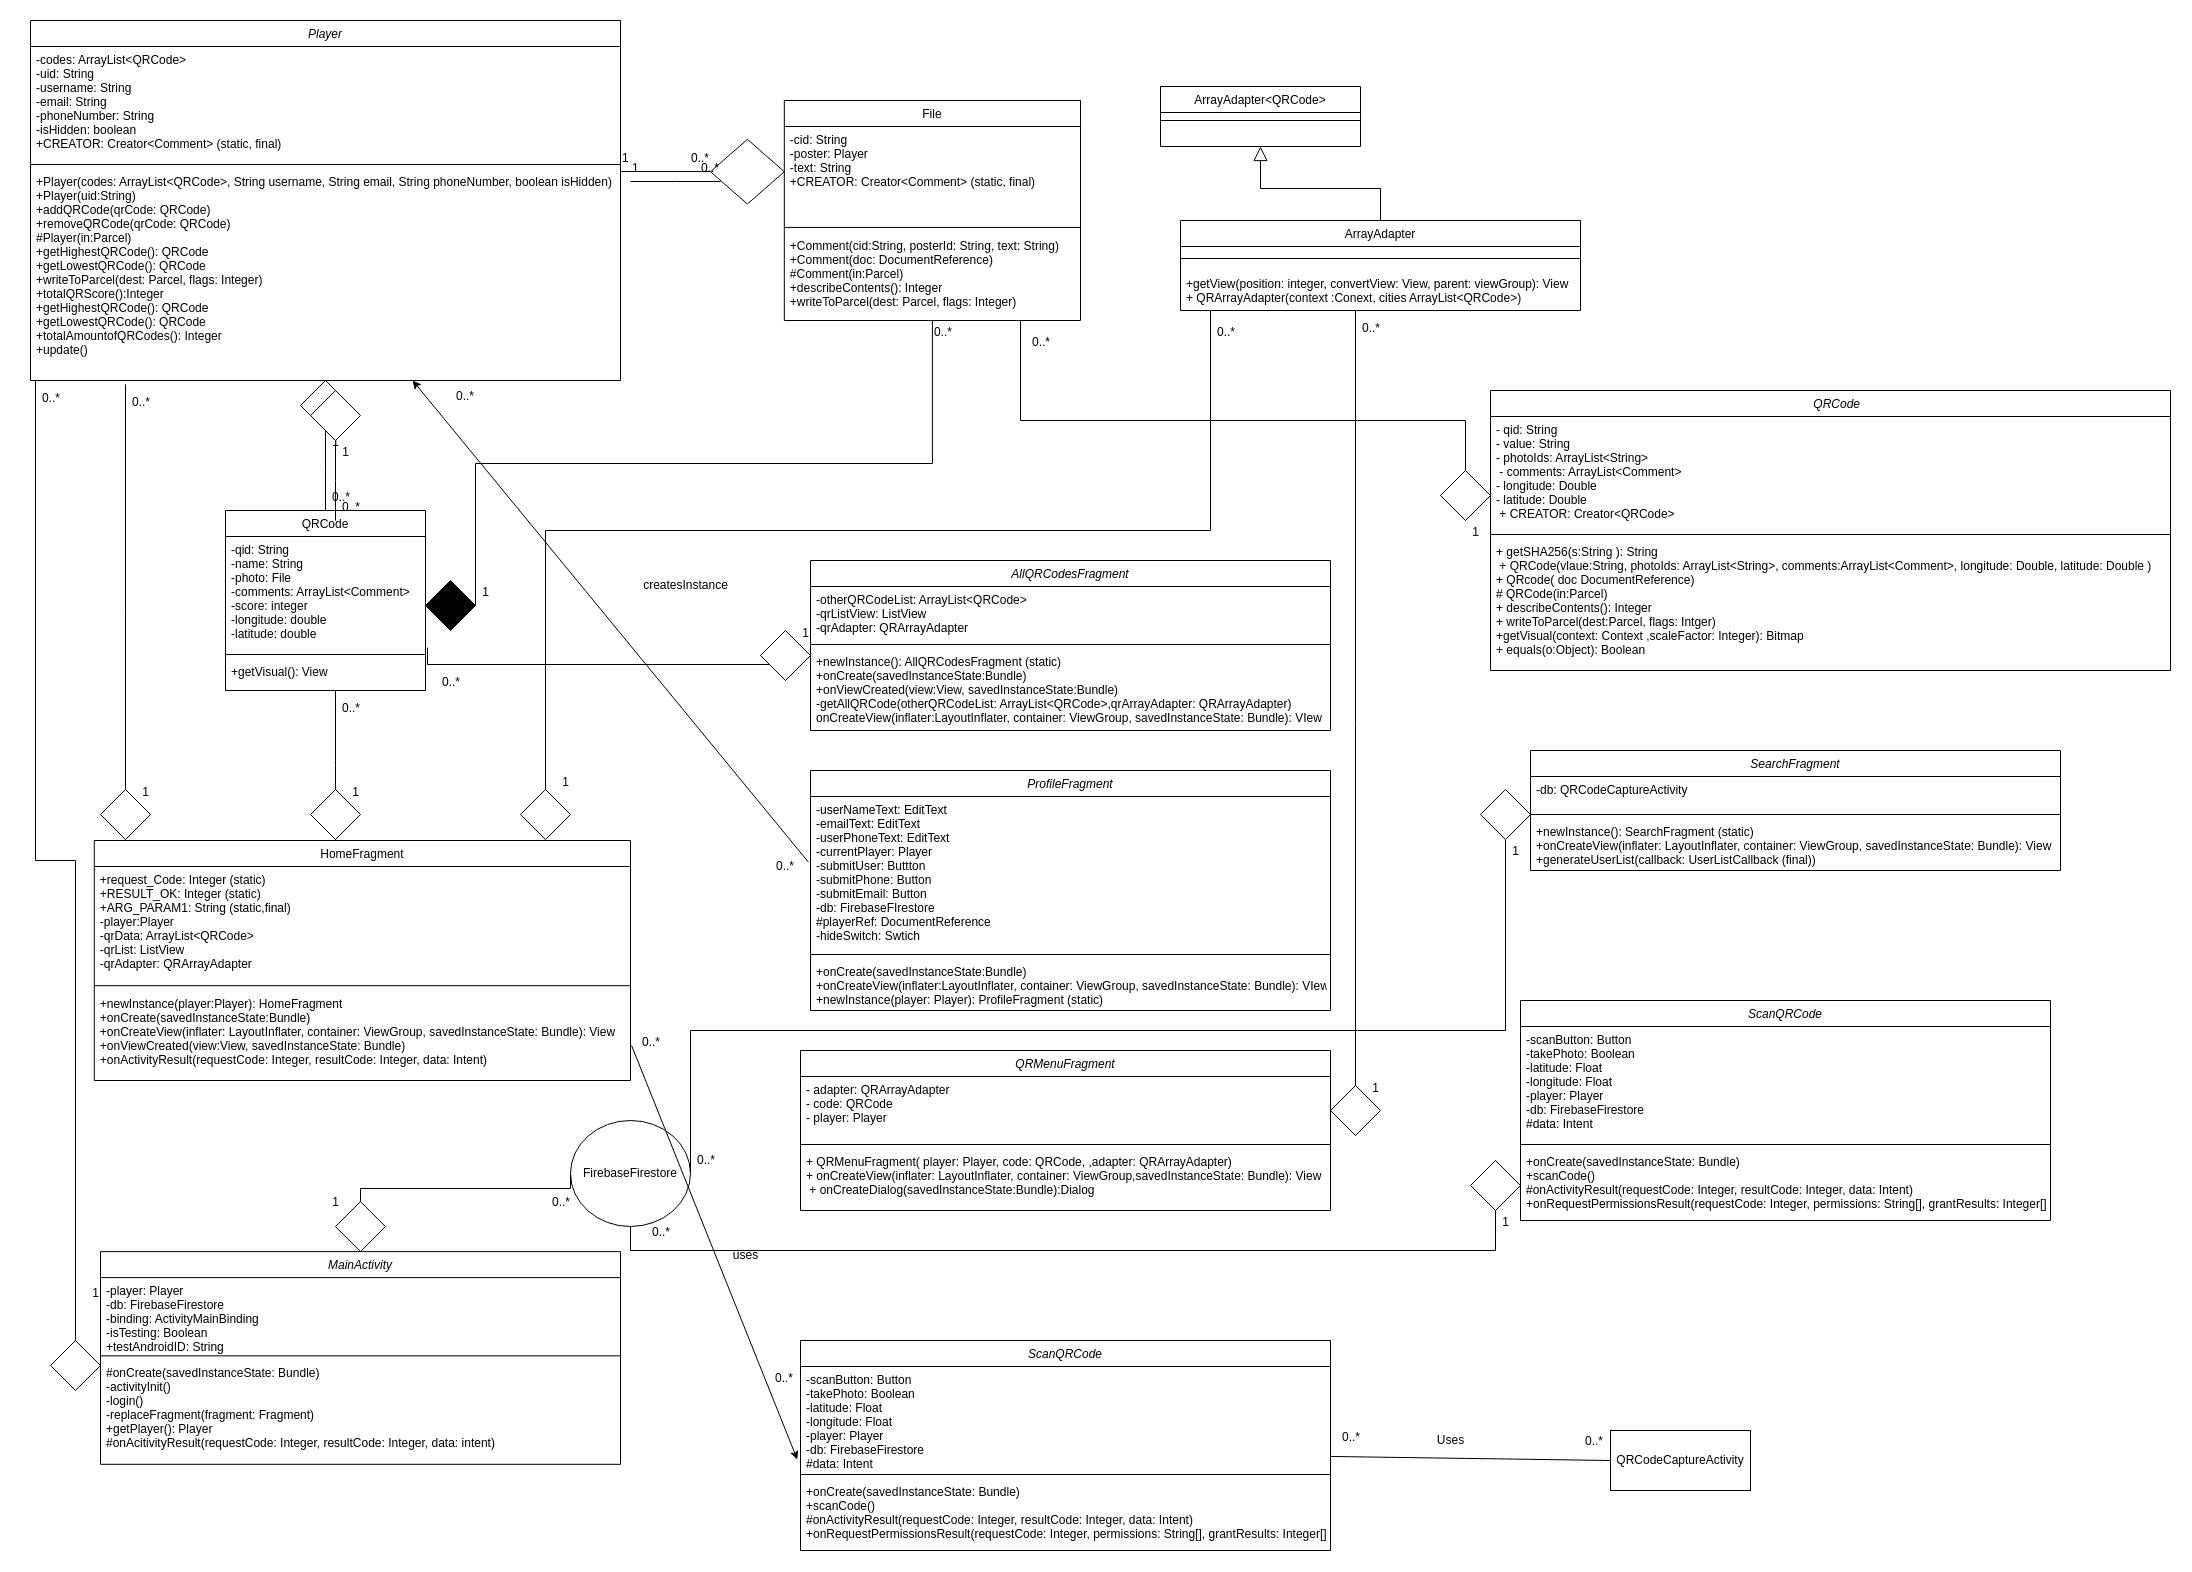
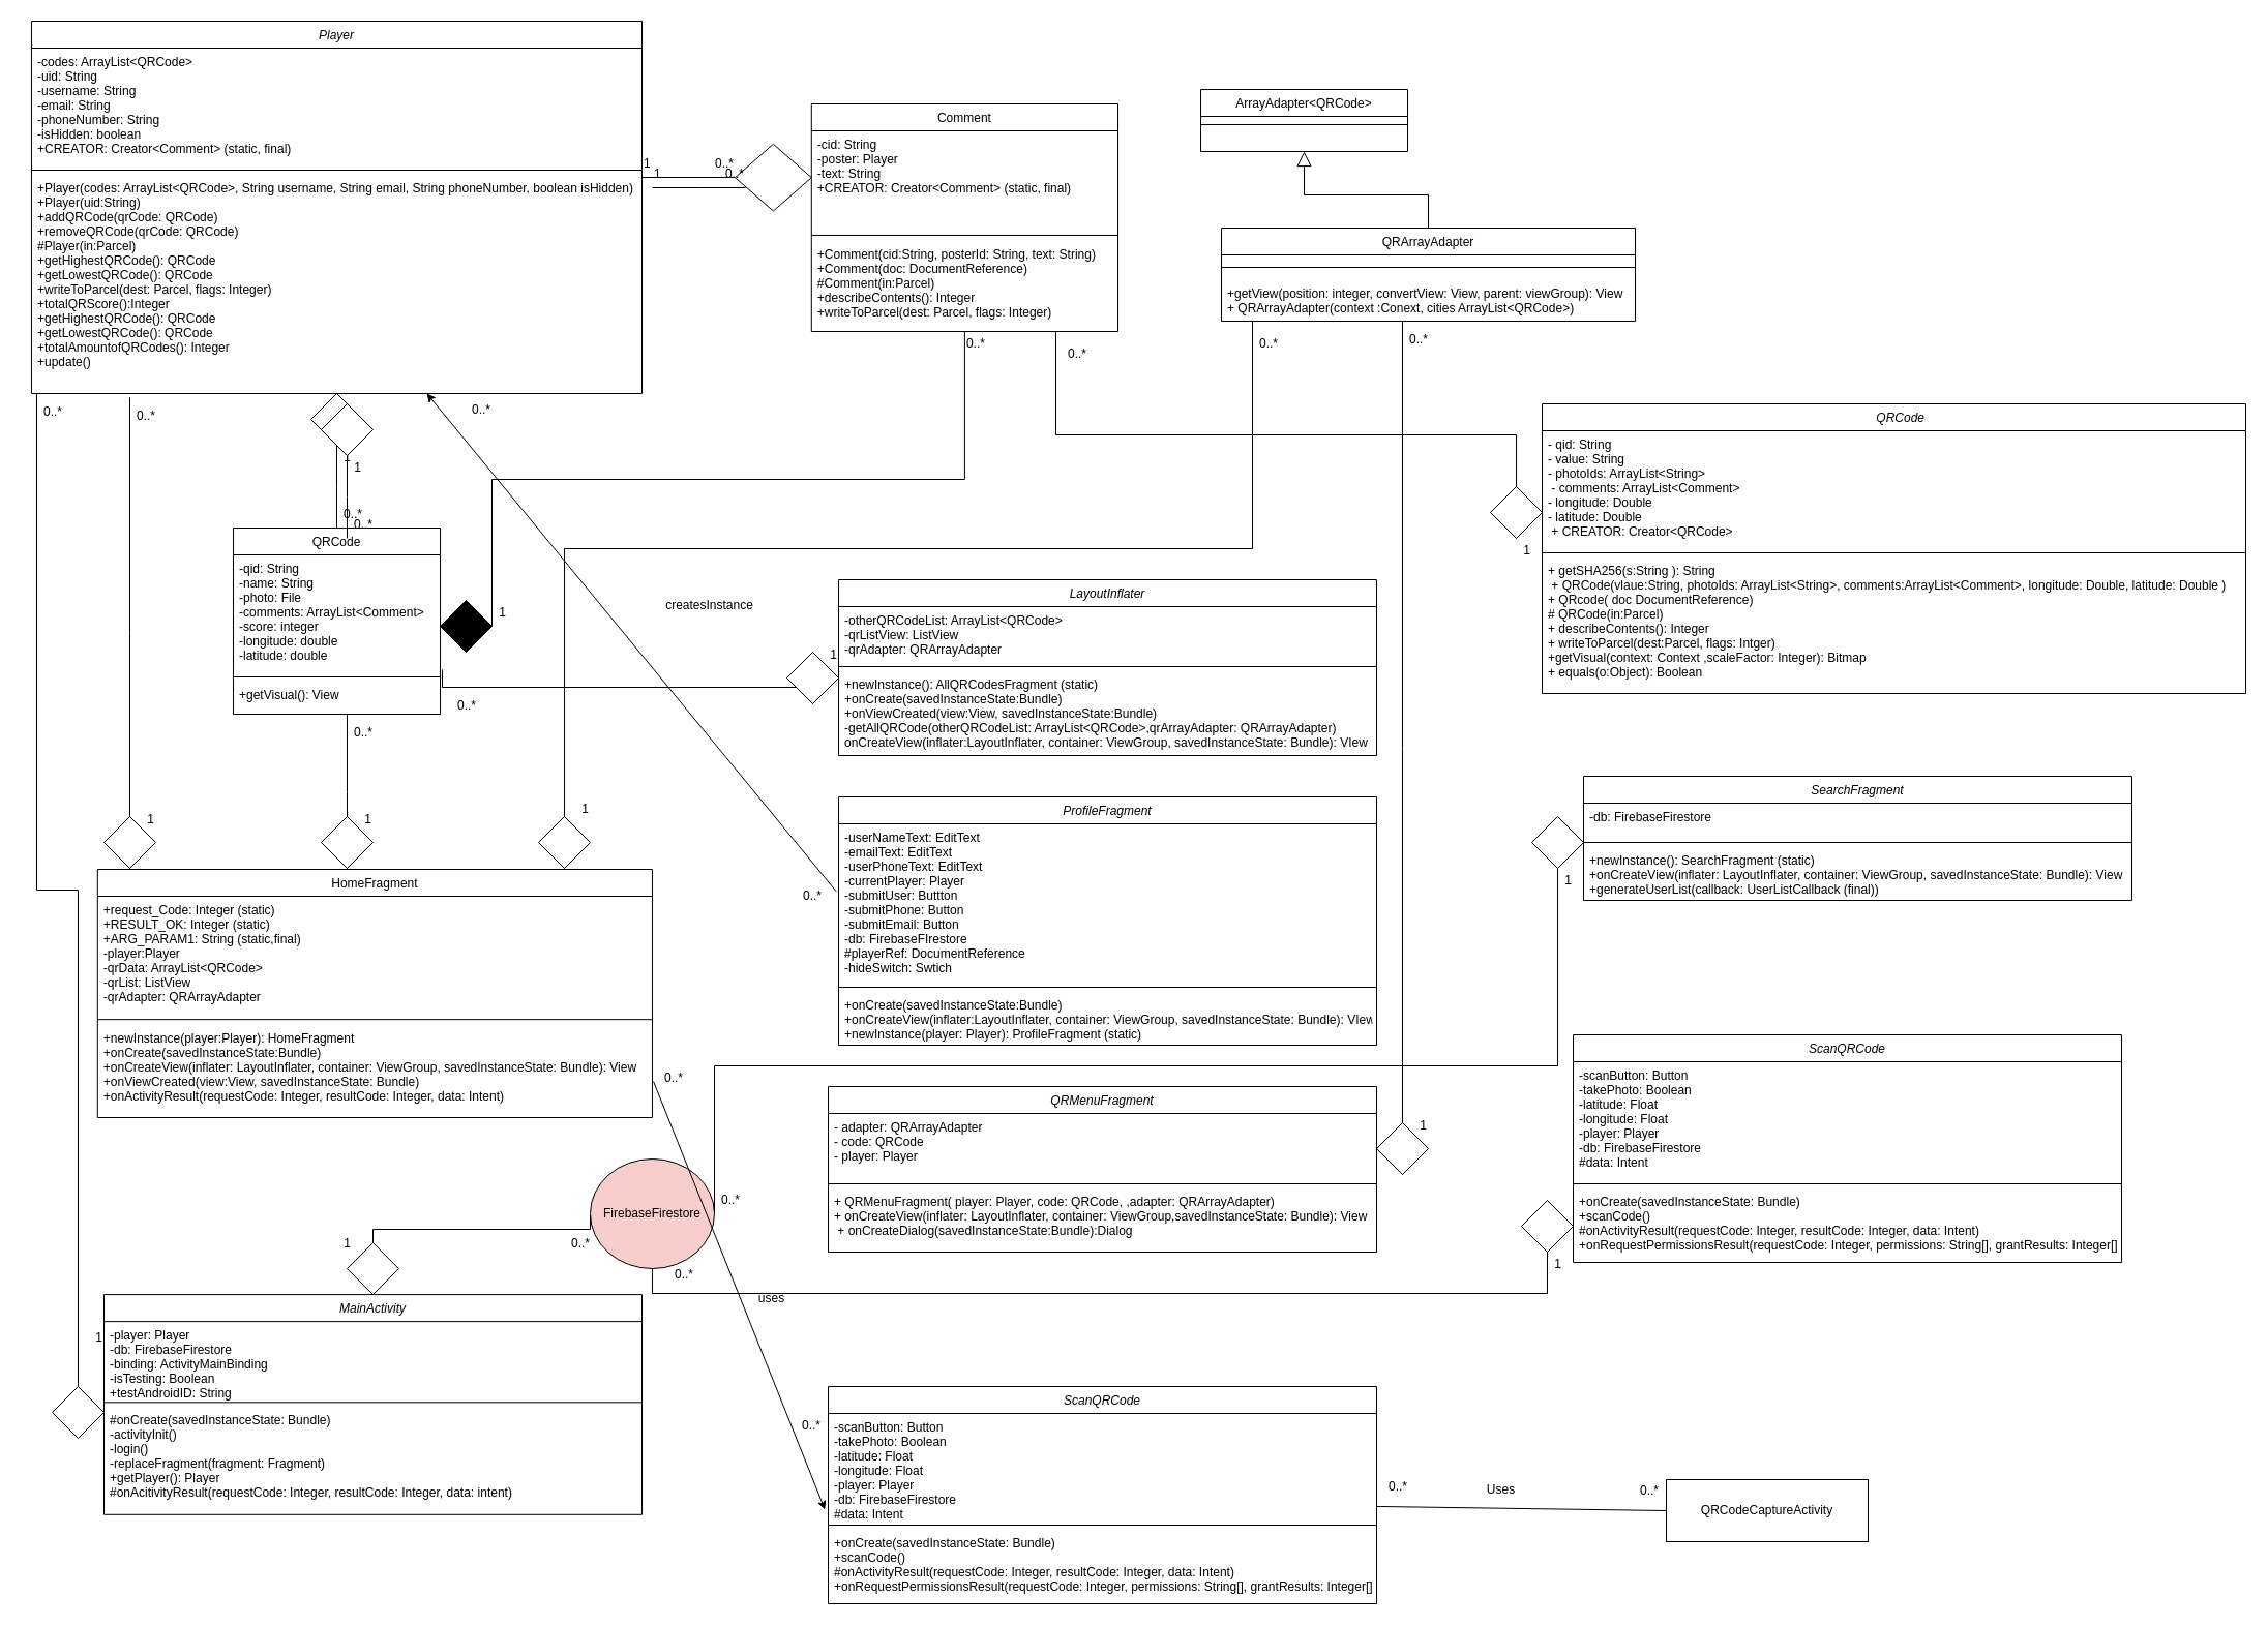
- <mxCell id="10" value="File" style="swimlane;fontStyle=0;align=center;verticalAlign=top;childLayout=stackLayout;horizontal=1;startSize=26;horizontalStack=0;resizeParent=1;resizeLast=0;collapsible=1;marginBottom=0;rounded=0;shadow=0;strokeWidth=1;" parent="9" vertex="1"><mxGeometry x="73.81" width="296.19" height="220" as="geometry"><mxRectangle x="550" y="140" width="160" height="26" as="alternateBounds" /></mxGeometry></mxCell>
+ <mxCell id="10" value="Comment" style="swimlane;fontStyle=0;align=center;verticalAlign=top;childLayout=stackLayout;horizontal=1;startSize=26;horizontalStack=0;resizeParent=1;resizeLast=0;collapsible=1;marginBottom=0;rounded=0;shadow=0;strokeWidth=1;" parent="9" vertex="1"><mxGeometry x="73.81" width="296.19" height="220" as="geometry"><mxRectangle x="550" y="140" width="160" height="26" as="alternateBounds" /></mxGeometry></mxCell>
- <mxCell id="28" value="ArrayAdapter" style="swimlane;fontStyle=0;align=center;verticalAlign=top;childLayout=stackLayout;horizontal=1;startSize=26;horizontalStack=0;resizeParent=1;resizeLast=0;collapsible=1;marginBottom=0;rounded=0;shadow=0;strokeWidth=1;container=0;" parent="27" vertex="1"><mxGeometry width="400" height="90" as="geometry"><mxRectangle x="220" y="120" width="160" height="26" as="alternateBounds" /></mxGeometry></mxCell>
+ <mxCell id="28" value="QRArrayAdapter" style="swimlane;fontStyle=0;align=center;verticalAlign=top;childLayout=stackLayout;horizontal=1;startSize=26;horizontalStack=0;resizeParent=1;resizeLast=0;collapsible=1;marginBottom=0;rounded=0;shadow=0;strokeWidth=1;container=0;" parent="27" vertex="1"><mxGeometry width="400" height="90" as="geometry"><mxRectangle x="220" y="120" width="160" height="26" as="alternateBounds" /></mxGeometry></mxCell>
- <mxCell id="50" value="AllQRCodesFragment" style="swimlane;fontStyle=2;align=center;verticalAlign=top;childLayout=stackLayout;horizontal=1;startSize=26;horizontalStack=0;resizeParent=1;resizeLast=0;collapsible=1;marginBottom=0;rounded=0;shadow=0;strokeWidth=1;" vertex="1" parent="1"><mxGeometry x="810" y="560" width="520" height="170" as="geometry"><mxRectangle x="220" y="120" width="160" height="26" as="alternateBounds" /></mxGeometry></mxCell>
+ <mxCell id="50" value="LayoutInflater" style="swimlane;fontStyle=2;align=center;verticalAlign=top;childLayout=stackLayout;horizontal=1;startSize=26;horizontalStack=0;resizeParent=1;resizeLast=0;collapsible=1;marginBottom=0;rounded=0;shadow=0;strokeWidth=1;" vertex="1" parent="1"><mxGeometry x="810" y="560" width="520" height="170" as="geometry"><mxRectangle x="220" y="120" width="160" height="26" as="alternateBounds" /></mxGeometry></mxCell>
- <mxCell id="73" value="-db: QRCodeCaptureActivity&#10;" style="text;align=left;verticalAlign=top;spacingLeft=4;spacingRight=4;overflow=hidden;rotatable=0;points=[[0,0.5],[1,0.5]];portConstraint=eastwest;" vertex="1" parent="72"><mxGeometry y="26" width="530" height="34" as="geometry" /></mxCell>
+ <mxCell id="73" value="-db: FirebaseFirestore&#10;" style="text;align=left;verticalAlign=top;spacingLeft=4;spacingRight=4;overflow=hidden;rotatable=0;points=[[0,0.5],[1,0.5]];portConstraint=eastwest;" vertex="1" parent="72"><mxGeometry y="26" width="530" height="34" as="geometry" /></mxCell>
- <mxCell id="48" value="FirebaseFirestore" style="ellipse;whiteSpace=wrap;html=1;" vertex="1" parent="40"><mxGeometry x="520" y="120" width="120" height="106" as="geometry" /></mxCell>
+ <mxCell id="48" value="FirebaseFirestore" style="ellipse;whiteSpace=wrap;html=1;fillColor=#f8cecc;" vertex="1" parent="40"><mxGeometry x="520" y="120" width="120" height="106" as="geometry" /></mxCell>
- <mxCell id="59" value="QRCodeCaptureActivity" style="whiteSpace=wrap;html=1;" vertex="1" parent="1"><mxGeometry x="1610" y="1430" width="140" height="60" as="geometry" /></mxCell>
+ <mxCell id="59" value="QRCodeCaptureActivity" style="whiteSpace=wrap;html=1;" vertex="1" parent="1"><mxGeometry x="1610" y="1430" width="195" height="60" as="geometry" /></mxCell>
